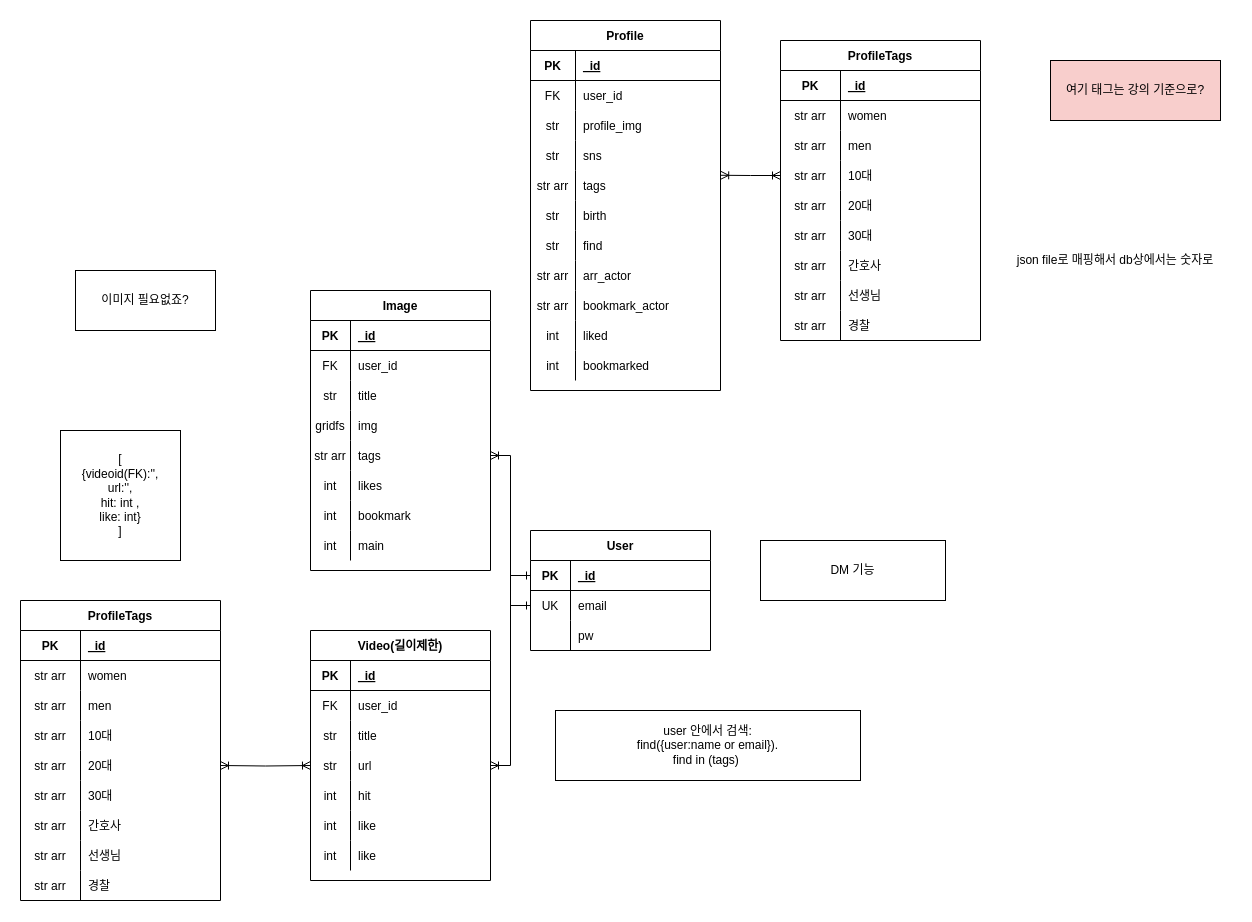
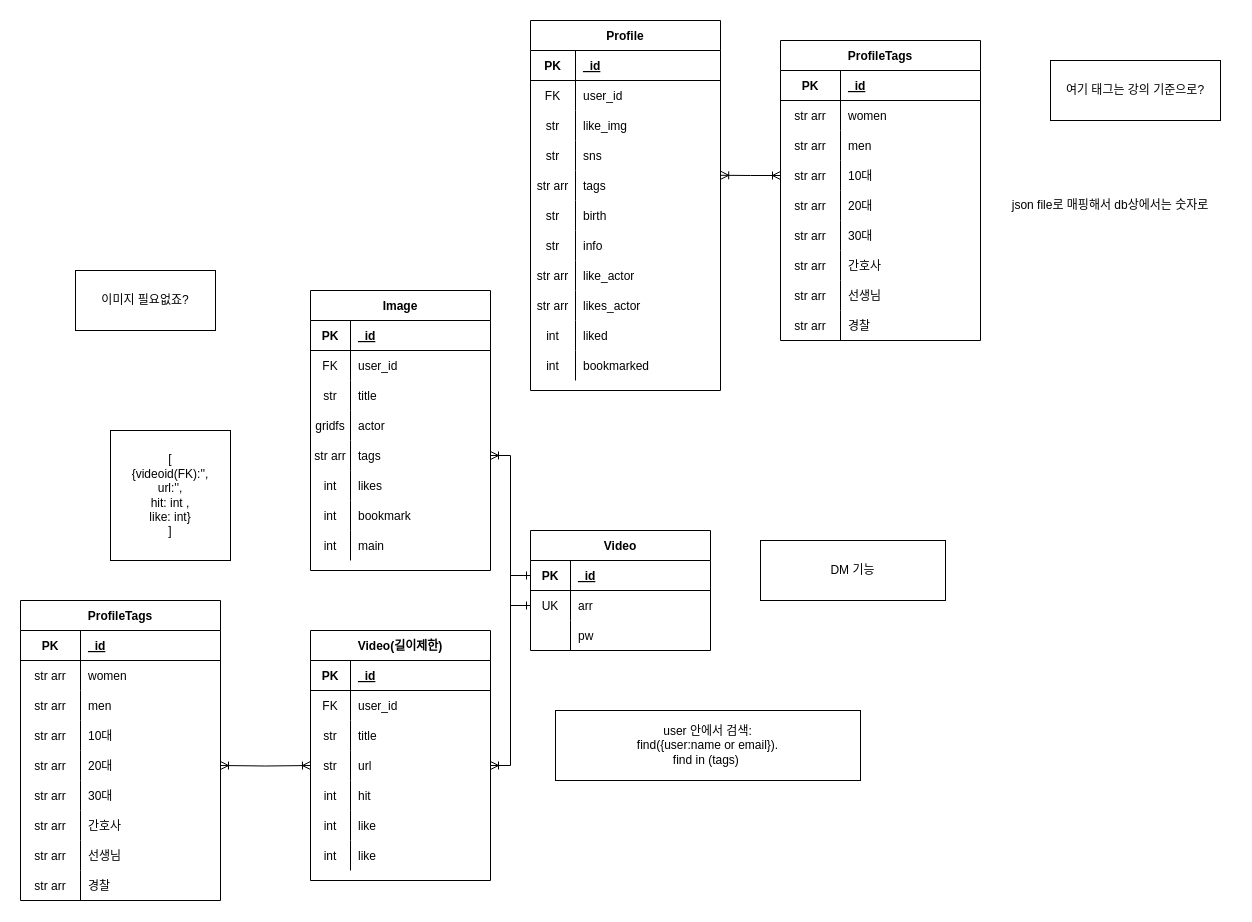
- <mxCell id="158" value="여기 태그는 강의 기준으로?" style="rounded=0;whiteSpace=wrap;html=1;fillColor=#f8cecc;" vertex="1" parent="1"><mxGeometry x="1050" y="60" width="170" height="60" as="geometry" /></mxCell>
+ <mxCell id="158" value="여기 태그는 강의 기준으로?" style="rounded=0;whiteSpace=wrap;html=1;" vertex="1" parent="1"><mxGeometry x="1050" y="60" width="170" height="60" as="geometry" /></mxCell>
- <mxCell id="21" value="profile_img" style="shape=partialRectangle;connectable=0;fillColor=none;top=0;left=0;bottom=0;right=0;align=left;spacingLeft=6;overflow=hidden;hachureGap=4;" parent="19" vertex="1"><mxGeometry x="45" width="145" height="30" as="geometry"><mxRectangle width="145" height="30" as="alternateBounds" /></mxGeometry></mxCell>
+ <mxCell id="21" value="like_img" style="shape=partialRectangle;connectable=0;fillColor=none;top=0;left=0;bottom=0;right=0;align=left;spacingLeft=6;overflow=hidden;hachureGap=4;" parent="19" vertex="1"><mxGeometry x="45" width="145" height="30" as="geometry"><mxRectangle width="145" height="30" as="alternateBounds" /></mxGeometry></mxCell>
- <mxCell id="33" value="find" style="shape=partialRectangle;connectable=0;fillColor=none;top=0;left=0;bottom=0;right=0;align=left;spacingLeft=6;overflow=hidden;hachureGap=4;" parent="31" vertex="1"><mxGeometry x="45" width="145" height="30" as="geometry"><mxRectangle width="145" height="30" as="alternateBounds" /></mxGeometry></mxCell>
+ <mxCell id="33" value="info" style="shape=partialRectangle;connectable=0;fillColor=none;top=0;left=0;bottom=0;right=0;align=left;spacingLeft=6;overflow=hidden;hachureGap=4;" parent="31" vertex="1"><mxGeometry x="45" width="145" height="30" as="geometry"><mxRectangle width="145" height="30" as="alternateBounds" /></mxGeometry></mxCell>
- <mxCell id="124" value="json file로 매핑해서 db상에서는 숫자로" style="text;html=1;strokeColor=none;fillColor=none;align=center;verticalAlign=middle;whiteSpace=wrap;rounded=0;" parent="1" vertex="1"><mxGeometry x="995" y="245" width="240" height="30" as="geometry" /></mxCell>
+ <mxCell id="124" value="json file로 매핑해서 db상에서는 숫자로" style="text;html=1;strokeColor=none;fillColor=none;align=center;verticalAlign=middle;whiteSpace=wrap;rounded=0;" parent="1" vertex="1"><mxGeometry x="990" y="190" width="240" height="30" as="geometry" /></mxCell>
- <mxCell id="36" value="arr_actor" style="shape=partialRectangle;connectable=0;fillColor=none;top=0;left=0;bottom=0;right=0;align=left;spacingLeft=6;overflow=hidden;hachureGap=4;" parent="34" vertex="1"><mxGeometry x="45" width="145" height="30" as="geometry"><mxRectangle width="145" height="30" as="alternateBounds" /></mxGeometry></mxCell>
+ <mxCell id="36" value="like_actor" style="shape=partialRectangle;connectable=0;fillColor=none;top=0;left=0;bottom=0;right=0;align=left;spacingLeft=6;overflow=hidden;hachureGap=4;" parent="34" vertex="1"><mxGeometry x="45" width="145" height="30" as="geometry"><mxRectangle width="145" height="30" as="alternateBounds" /></mxGeometry></mxCell>
- <mxCell id="39" value="bookmark_actor" style="shape=partialRectangle;connectable=0;fillColor=none;top=0;left=0;bottom=0;right=0;align=left;spacingLeft=6;overflow=hidden;hachureGap=4;" parent="37" vertex="1"><mxGeometry x="45" width="145" height="30" as="geometry"><mxRectangle width="145" height="30" as="alternateBounds" /></mxGeometry></mxCell>
+ <mxCell id="39" value="likes_actor" style="shape=partialRectangle;connectable=0;fillColor=none;top=0;left=0;bottom=0;right=0;align=left;spacingLeft=6;overflow=hidden;hachureGap=4;" parent="37" vertex="1"><mxGeometry x="45" width="145" height="30" as="geometry"><mxRectangle width="145" height="30" as="alternateBounds" /></mxGeometry></mxCell>
- <mxCell id="80" value="img" style="shape=partialRectangle;connectable=0;fillColor=none;top=0;left=0;bottom=0;right=0;align=left;spacingLeft=6;overflow=hidden;hachureGap=4;" parent="78" vertex="1"><mxGeometry x="40" width="140" height="30" as="geometry"><mxRectangle width="140" height="30" as="alternateBounds" /></mxGeometry></mxCell>
+ <mxCell id="80" value="actor" style="shape=partialRectangle;connectable=0;fillColor=none;top=0;left=0;bottom=0;right=0;align=left;spacingLeft=6;overflow=hidden;hachureGap=4;" parent="78" vertex="1"><mxGeometry x="40" width="140" height="30" as="geometry"><mxRectangle width="140" height="30" as="alternateBounds" /></mxGeometry></mxCell>
- <mxCell id="125" value="[&lt;br&gt;{videoid(FK):'',&lt;br&gt;url:'',&lt;br&gt;hit: int ,&lt;br&gt;like: int}&lt;br&gt;]" style="rounded=0;whiteSpace=wrap;html=1;" vertex="1" parent="1"><mxGeometry x="60" y="430" width="120" height="130" as="geometry" /></mxCell>
+ <mxCell id="125" value="[&lt;br&gt;{videoid(FK):'',&lt;br&gt;url:'',&lt;br&gt;hit: int ,&lt;br&gt;like: int}&lt;br&gt;]" style="rounded=0;whiteSpace=wrap;html=1;" vertex="1" parent="1"><mxGeometry x="110" y="430" width="120" height="130" as="geometry" /></mxCell>
- <mxCell id="2" value="User" style="shape=table;startSize=30;container=1;collapsible=1;childLayout=tableLayout;fixedRows=1;rowLines=0;fontStyle=1;align=center;resizeLast=1;hachureGap=4;" parent="1" vertex="1"><mxGeometry x="530" y="530" width="180" height="120" as="geometry" /></mxCell>
+ <mxCell id="2" value="Video" style="shape=table;startSize=30;container=1;collapsible=1;childLayout=tableLayout;fixedRows=1;rowLines=0;fontStyle=1;align=center;resizeLast=1;hachureGap=4;" parent="1" vertex="1"><mxGeometry x="530" y="530" width="180" height="120" as="geometry" /></mxCell>
- <mxCell id="8" value="email" style="shape=partialRectangle;connectable=0;fillColor=none;top=0;left=0;bottom=0;right=0;align=left;spacingLeft=6;overflow=hidden;hachureGap=4;" parent="6" vertex="1"><mxGeometry x="40" width="140" height="30" as="geometry"><mxRectangle width="140" height="30" as="alternateBounds" /></mxGeometry></mxCell>
+ <mxCell id="8" value="arr" style="shape=partialRectangle;connectable=0;fillColor=none;top=0;left=0;bottom=0;right=0;align=left;spacingLeft=6;overflow=hidden;hachureGap=4;" parent="6" vertex="1"><mxGeometry x="40" width="140" height="30" as="geometry"><mxRectangle width="140" height="30" as="alternateBounds" /></mxGeometry></mxCell>
